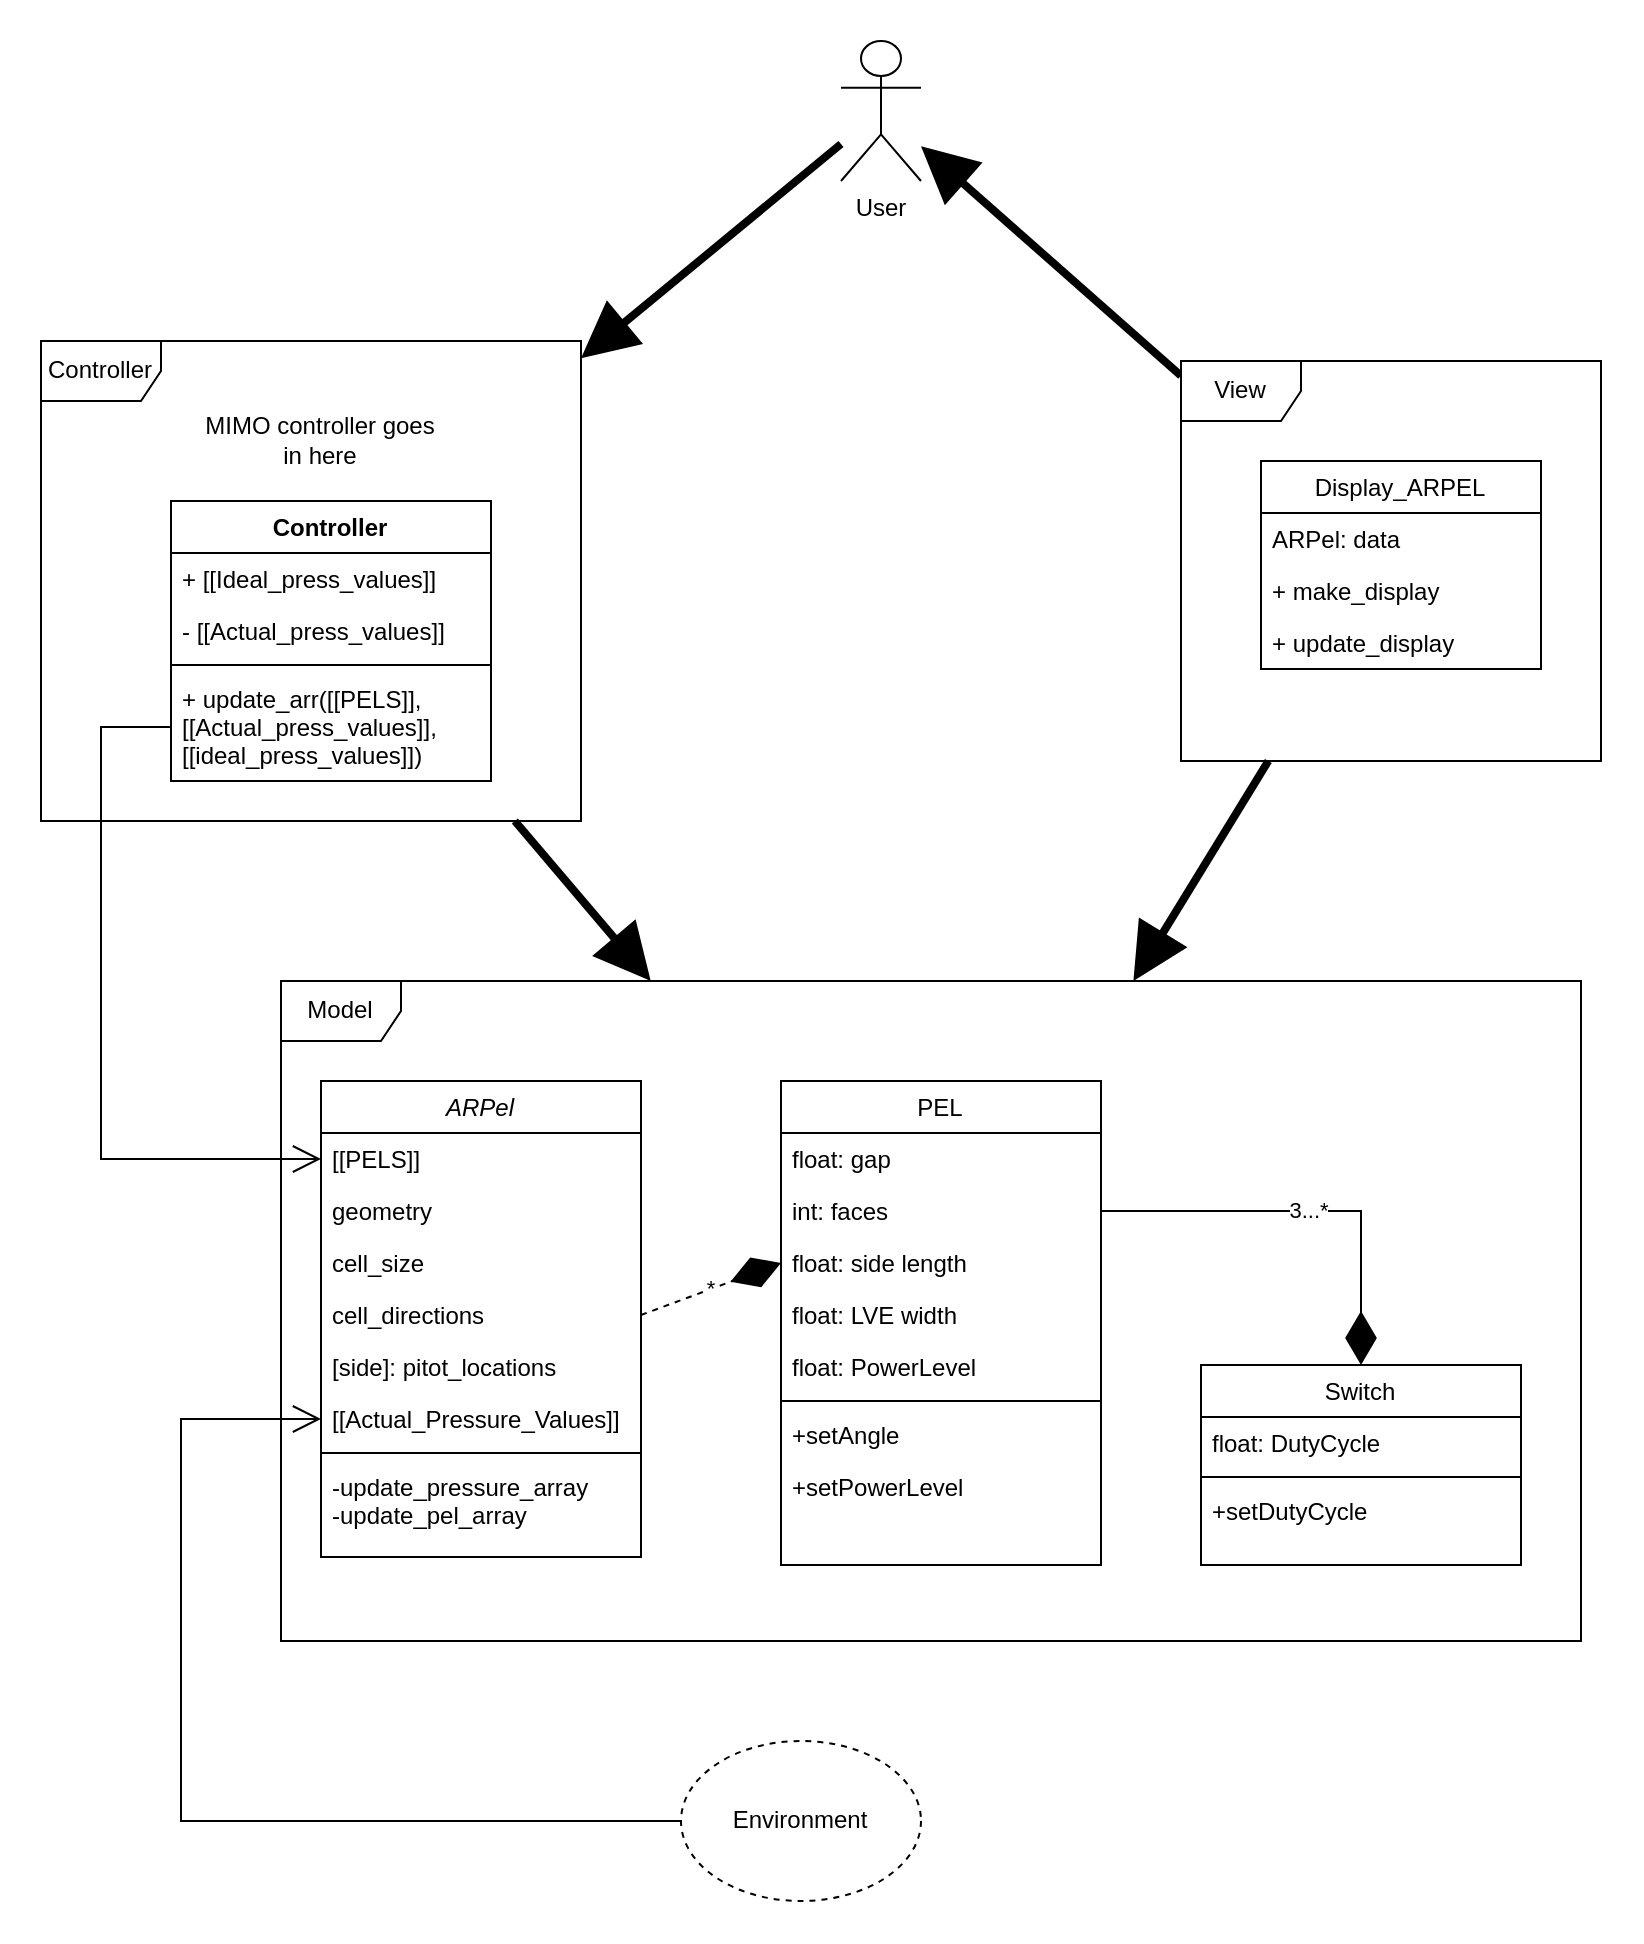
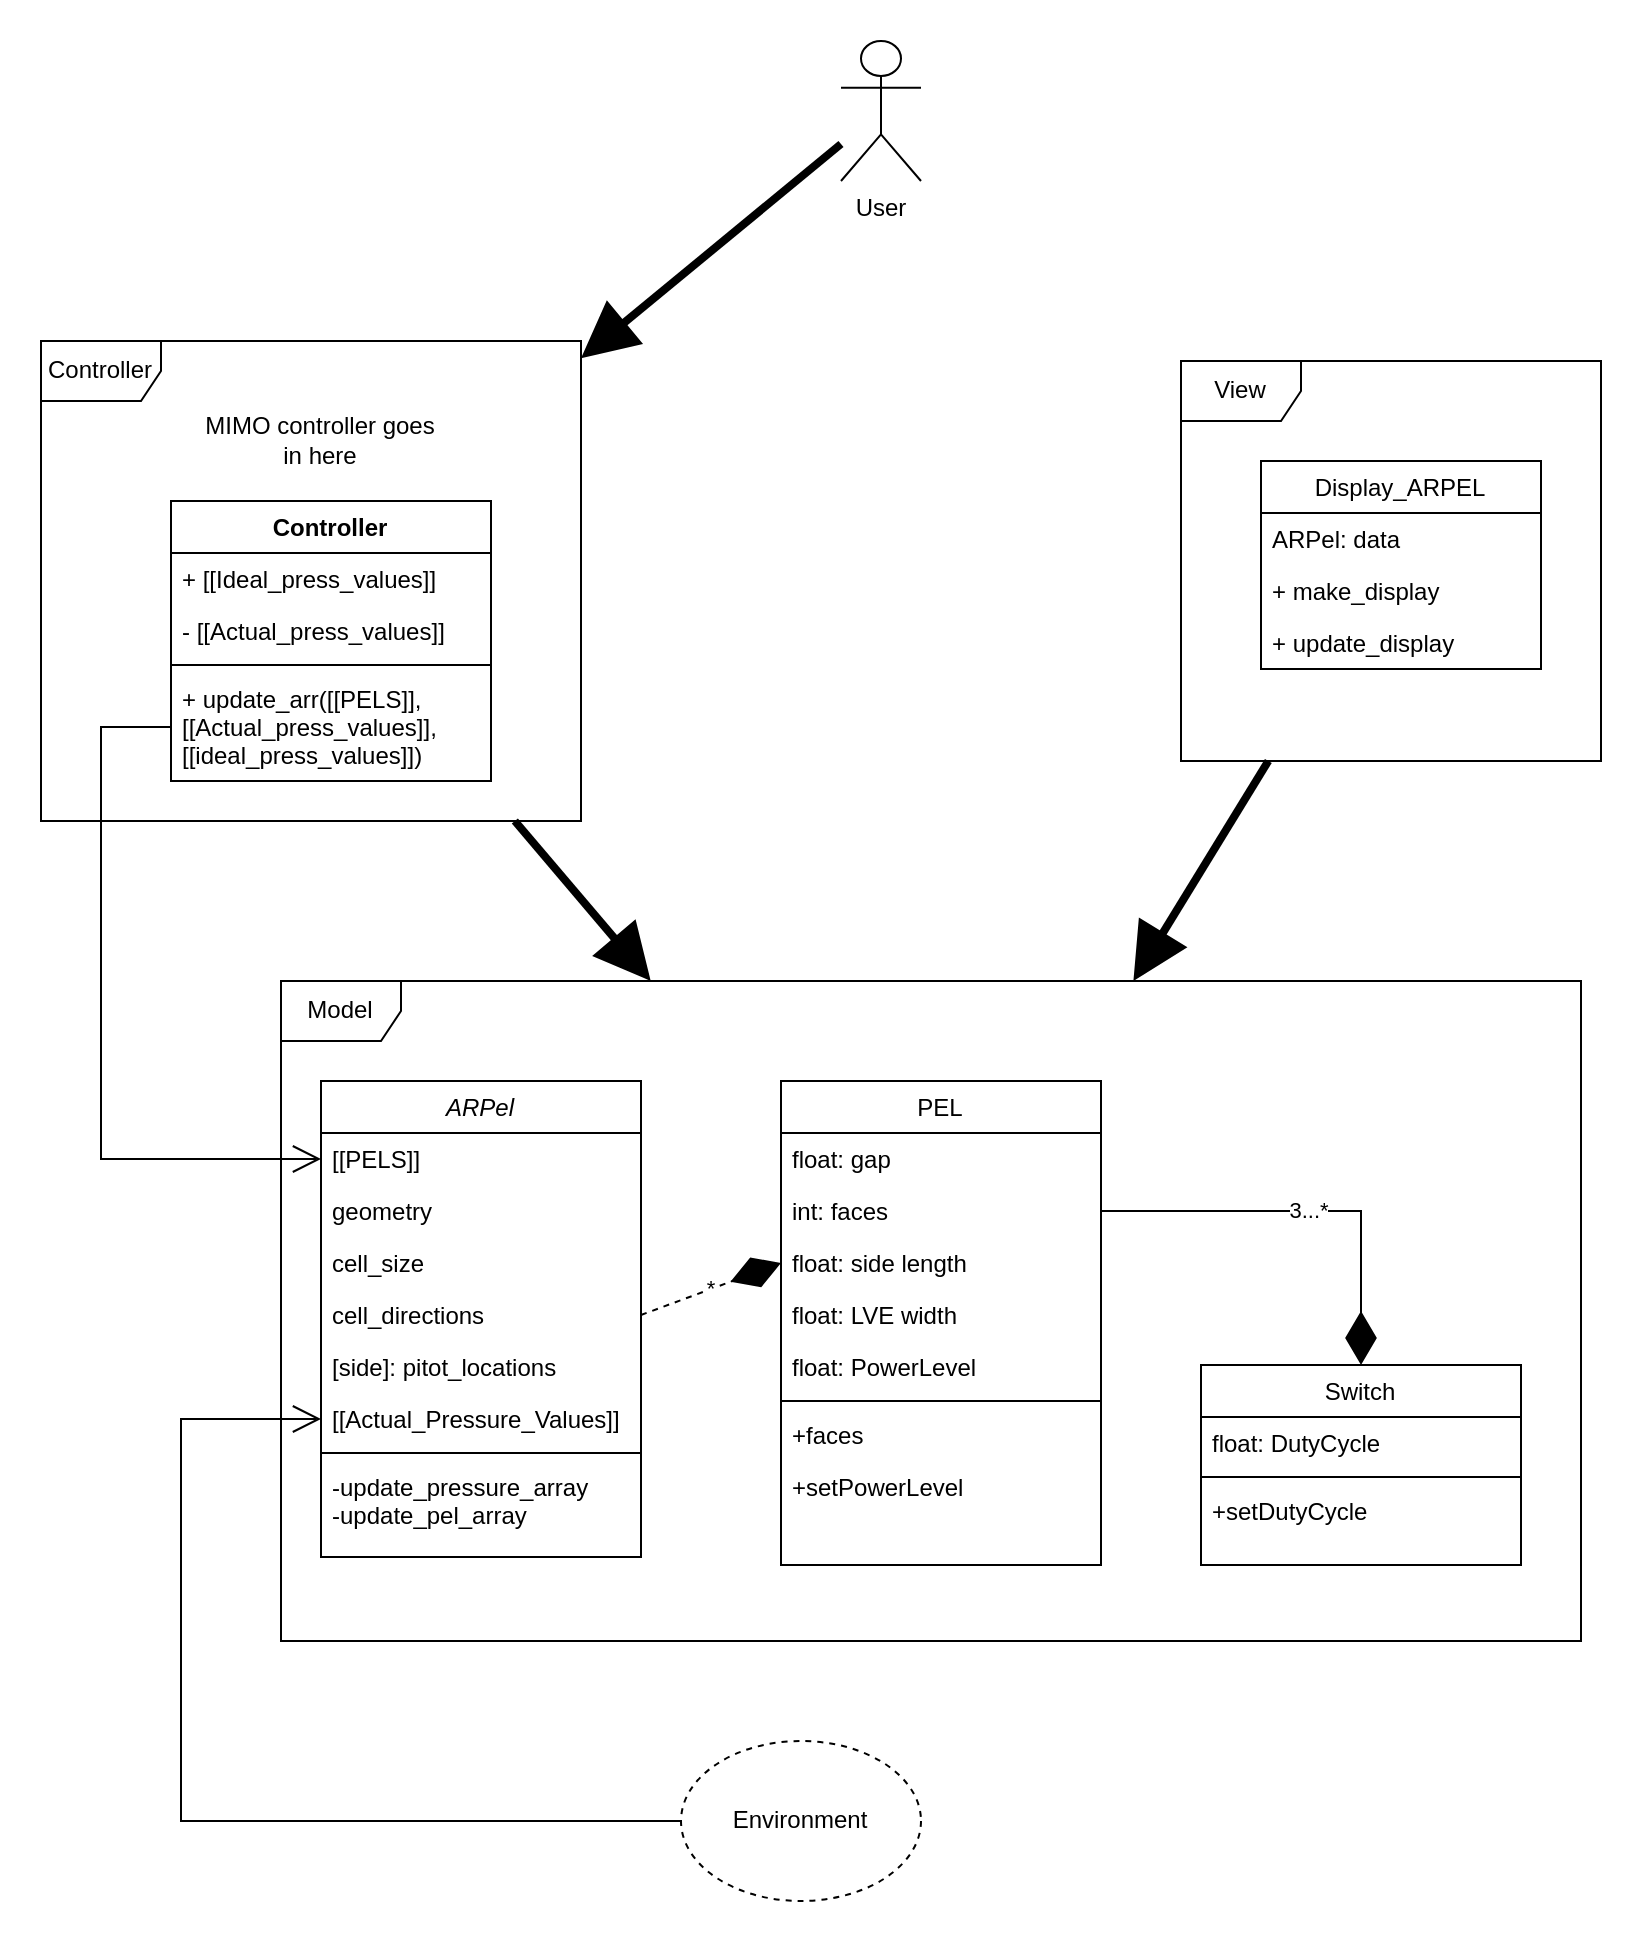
- <mxCell id="30" style="edgeStyle=none;rounded=0;orthogonalLoop=1;jettySize=auto;html=1;endArrow=block;endFill=1;endSize=18;strokeWidth=4;" edge="1" parent="1" source="31" target="33"><mxGeometry relative="1" as="geometry" /></mxCell>
- <mxCell id="19" value="+setAngle" style="text;align=left;verticalAlign=top;spacingLeft=4;spacingRight=4;overflow=hidden;rotatable=0;points=[[0,0.5],[1,0.5]];portConstraint=eastwest;" vertex="1" parent="12"><mxGeometry y="164" width="160" height="26" as="geometry" /></mxCell>
+ <mxCell id="19" value="+faces" style="text;align=left;verticalAlign=top;spacingLeft=4;spacingRight=4;overflow=hidden;rotatable=0;points=[[0,0.5],[1,0.5]];portConstraint=eastwest;" vertex="1" parent="12"><mxGeometry y="164" width="160" height="26" as="geometry" /></mxCell>
